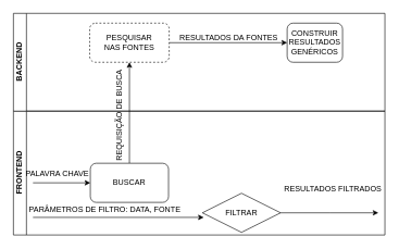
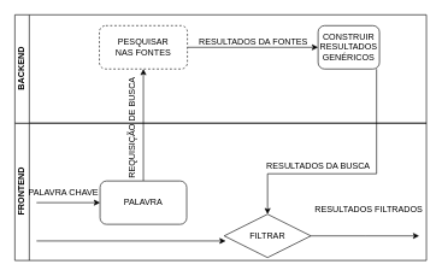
+ <mxCell id="11" value="RESULTADOS DA BUSCA" style="text;html=1;align=center;verticalAlign=middle;resizable=0;points=[];autosize=1;" vertex="1" parent="4"><mxGeometry x="340" y="50" width="160" height="20" as="geometry" /></mxCell>
+ <mxCell id="19" style="edgeStyle=orthogonalEdgeStyle;rounded=0;orthogonalLoop=1;jettySize=auto;html=1;entryX=0.5;entryY=0;entryDx=0;entryDy=0;" edge="1" parent="1" source="15" target="7"><mxGeometry relative="1" as="geometry"><mxPoint x="521" y="270" as="targetPoint" /><Array as="points"><mxPoint x="521" y="240" /><mxPoint x="370" y="240" /></Array></mxGeometry></mxCell>
- <mxCell id="6" value="BUSCAR" style="rounded=1;whiteSpace=wrap;html=1;" vertex="1" parent="4"><mxGeometry x="118" y="80" width="120" height="60" as="geometry" /></mxCell>
+ <mxCell id="6" value="PALAVRA" style="rounded=1;whiteSpace=wrap;html=1;" vertex="1" parent="4"><mxGeometry x="118" y="80" width="120" height="60" as="geometry" /></mxCell>
- <mxCell id="9" value="PARÂMETROS DE FILTRO: DATA, FONTE" style="text;html=1;align=center;verticalAlign=middle;resizable=0;points=[];autosize=1;" vertex="1" parent="4"><mxGeometry x="20" y="142" width="240" height="20" as="geometry" /></mxCell>
